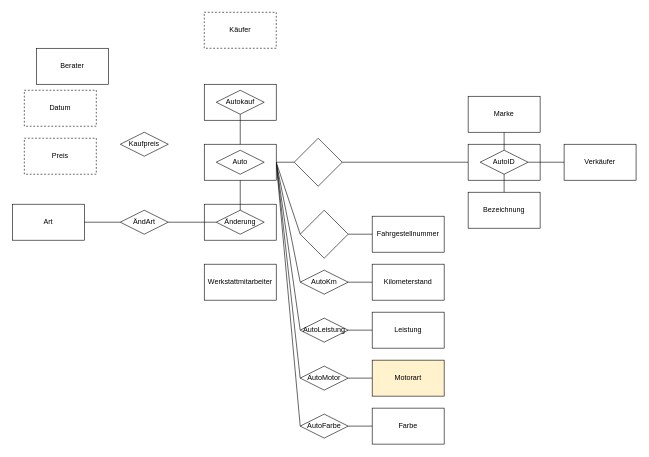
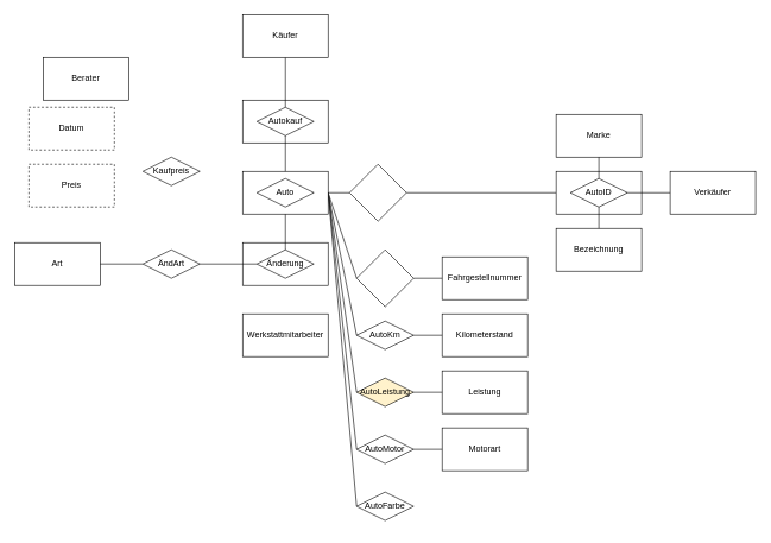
- <mxCell id="51" value="Käufer" style="rounded=0;whiteSpace=wrap;html=1;dashed=1;" vertex="1" parent="1"><mxGeometry x="340" y="20" width="120" height="60" as="geometry" /></mxCell>
+ <mxCell id="51" value="Käufer" style="rounded=0;whiteSpace=wrap;html=1;" vertex="1" parent="1"><mxGeometry x="340" y="20" width="120" height="60" as="geometry" /></mxCell>
+ <mxCell id="49" value="" style="endArrow=none;html=1;rounded=0;exitX=0.5;exitY=0;exitDx=0;exitDy=0;" edge="1" parent="1" source="48" target="51"><mxGeometry width="50" height="50" relative="1" as="geometry"><mxPoint x="250" y="270" as="sourcePoint" /><mxPoint y="220" as="targetPoint" x="300" /></mxGeometry></mxCell>
- <mxCell id="13" value="AutoLeistung" style="rhombus;whiteSpace=wrap;html=1;" vertex="1" parent="1"><mxGeometry x="500" y="530" width="80" height="40" as="geometry" /></mxCell>
+ <mxCell id="13" value="AutoLeistung" style="rhombus;whiteSpace=wrap;html=1;fillColor=#fff2cc;" vertex="1" parent="1"><mxGeometry x="500" y="530" width="80" height="40" as="geometry" /></mxCell>
- <mxCell id="5" value="Motorart" style="rounded=0;whiteSpace=wrap;html=1;fillColor=#fff2cc;" vertex="1" parent="1"><mxGeometry x="620" y="600" width="120" height="60" as="geometry" /></mxCell>
+ <mxCell id="5" value="Motorart" style="rounded=0;whiteSpace=wrap;html=1;" vertex="1" parent="1"><mxGeometry x="620" y="600" width="120" height="60" as="geometry" /></mxCell>
- <mxCell id="24" value="" style="endArrow=none;html=1;rounded=0;entryX=0;entryY=0.5;entryDx=0;entryDy=0;exitX=1;exitY=0.5;exitDx=0;exitDy=0;" edge="1" parent="1" source="15" target="4"><mxGeometry width="50" height="50" relative="1" as="geometry"><mxPoint x="620" y="430" as="sourcePoint" /><mxPoint x="660" y="430" as="targetPoint" /></mxGeometry></mxCell>
- <mxCell id="4" value="Farbe" style="rounded=0;whiteSpace=wrap;html=1;" vertex="1" parent="1"><mxGeometry x="620" y="680" width="120" height="60" as="geometry" /></mxCell>
